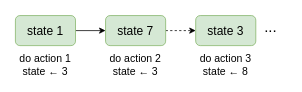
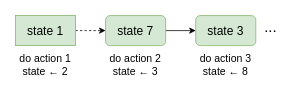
- <mxCell id="3" value="state 1" style="rounded=1;whiteSpace=wrap;html=1;fontSize=16;fillColor=#d5e8d4;strokeColor=#82b366;" parent="1" vertex="1"><mxGeometry x="20" y="20" width="80" height="40" as="geometry" /></mxCell>
+ <mxCell id="3" value="state 1" style="whiteSpace=wrap;html=1;fontSize=16;fillColor=#d5e8d4;strokeColor=#82b366;rounded=0;" parent="1" vertex="1"><mxGeometry x="20" y="20" width="80" height="40" as="geometry" /></mxCell>
- <mxCell id="2" style="edgeStyle=orthogonalEdgeStyle;rounded=0;orthogonalLoop=1;jettySize=auto;html=1;entryX=0;entryY=0.5;entryDx=0;entryDy=0;fontSize=14;fontColor=#000000;startArrow=none;startFill=0;endArrow=classic;endFill=1;strokeWidth=1;" edge="1" parent="1" source="3" target="6"><mxGeometry relative="1" as="geometry" /></mxCell>
+ <mxCell id="2" style="edgeStyle=orthogonalEdgeStyle;rounded=0;orthogonalLoop=1;jettySize=auto;html=1;entryX=0;entryY=0.5;entryDx=0;entryDy=0;fontSize=14;fontColor=#000000;startArrow=none;startFill=0;endArrow=classic;endFill=1;strokeWidth=1;dashed=1;" edge="1" parent="1" source="3" target="6"><mxGeometry relative="1" as="geometry" /></mxCell>
- <mxCell id="5" style="edgeStyle=orthogonalEdgeStyle;rounded=0;orthogonalLoop=1;jettySize=auto;html=1;entryX=0;entryY=0.5;entryDx=0;entryDy=0;fontSize=14;fontColor=#000000;startArrow=none;startFill=0;endArrow=classic;endFill=1;strokeColor=#000000;strokeWidth=1;dashed=1;" edge="1" parent="1" source="6" target="7"><mxGeometry relative="1" as="geometry" /></mxCell>
+ <mxCell id="5" style="edgeStyle=orthogonalEdgeStyle;rounded=0;orthogonalLoop=1;jettySize=auto;html=1;entryX=0;entryY=0.5;entryDx=0;entryDy=0;fontSize=14;fontColor=#000000;startArrow=none;startFill=0;endArrow=classic;endFill=1;strokeColor=#000000;strokeWidth=1;" edge="1" parent="1" source="6" target="7"><mxGeometry relative="1" as="geometry" /></mxCell>
- <mxCell id="4" value="&lt;div style=&quot;font-size: 14px;&quot;&gt;do action 1&lt;br style=&quot;font-size: 14px;&quot;&gt;&lt;/div&gt;&lt;div style=&quot;font-size: 14px;&quot;&gt;state ← 3&lt;/div&gt;" style="text;html=1;strokeColor=none;fillColor=none;align=center;verticalAlign=middle;whiteSpace=wrap;rounded=0;fontSize=14;fontStyle=0" parent="1" vertex="1"><mxGeometry x="20" y="70" width="80" height="30" as="geometry" /></mxCell>
+ <mxCell id="4" value="&lt;div style=&quot;font-size: 14px;&quot;&gt;do action 1&lt;br style=&quot;font-size: 14px;&quot;&gt;&lt;/div&gt;&lt;div style=&quot;font-size: 14px;&quot;&gt;state ← 2&lt;/div&gt;" style="text;html=1;strokeColor=none;fillColor=none;align=center;verticalAlign=middle;whiteSpace=wrap;rounded=0;fontSize=14;fontStyle=0" parent="1" vertex="1"><mxGeometry x="20" y="70" width="80" height="30" as="geometry" /></mxCell>
